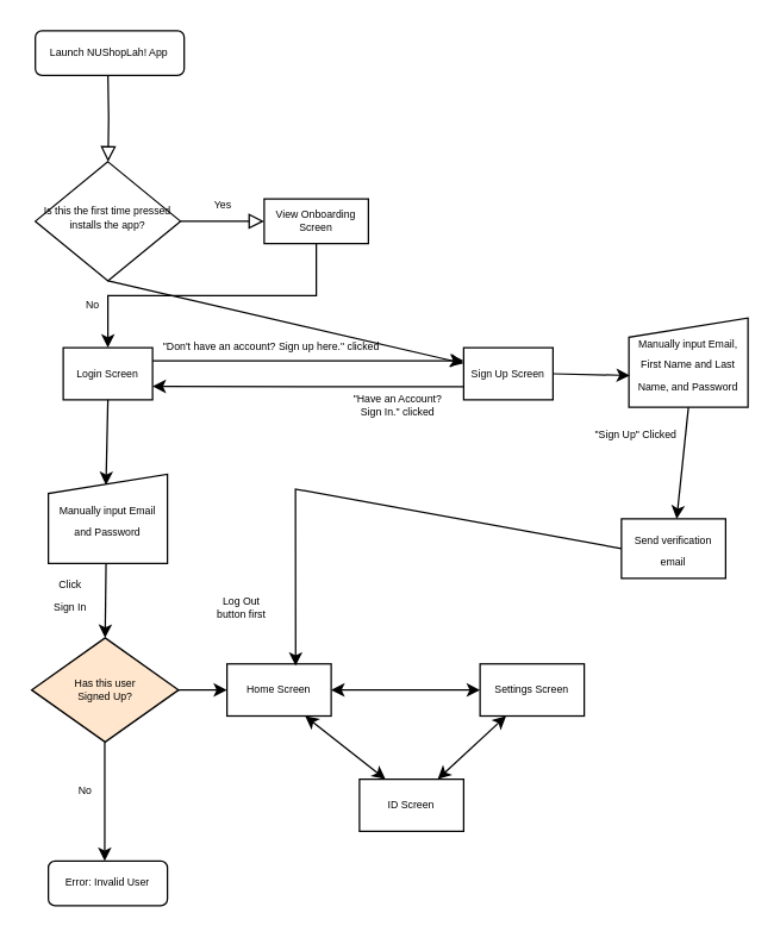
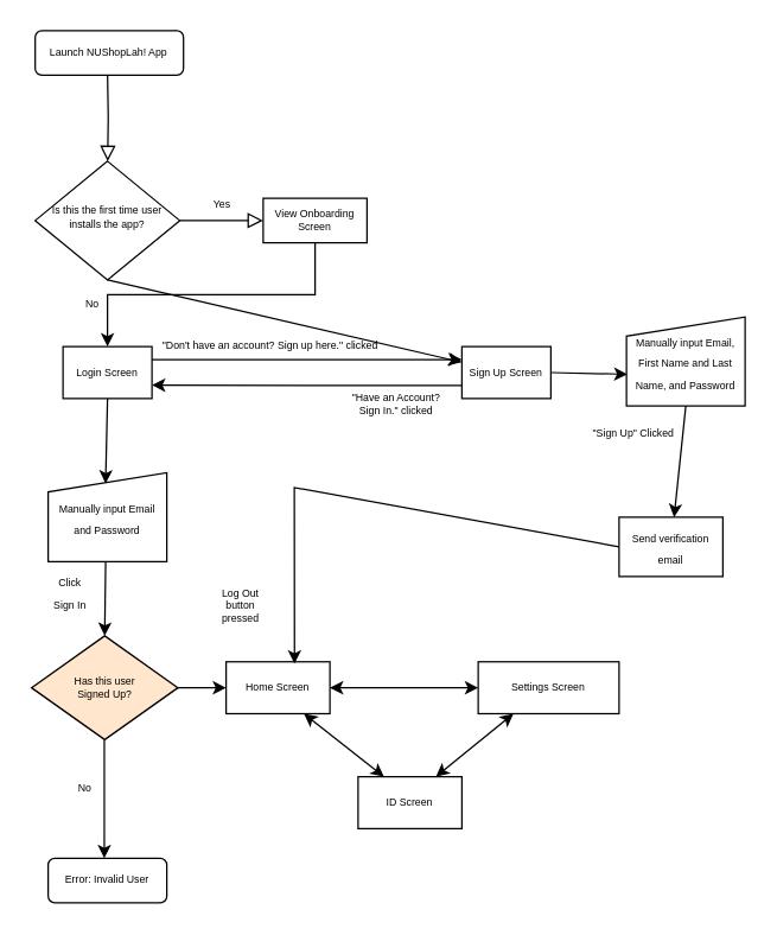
- <mxCell id="5" value="Is this the first time pressed installs the app?" style="rhombus;whiteSpace=wrap;html=1;shadow=0;fontFamily=Helvetica;fontSize=7;align=center;strokeWidth=1;spacing=6;spacingTop=-4;" vertex="1" parent="1"><mxGeometry x="23.25" y="108" width="97.5" height="80" as="geometry" /></mxCell>
+ <mxCell id="5" value="Is this the first time user installs the app?" style="rhombus;whiteSpace=wrap;html=1;shadow=0;fontFamily=Helvetica;fontSize=7;align=center;strokeWidth=1;spacing=6;spacingTop=-4;" vertex="1" parent="1"><mxGeometry x="23.25" y="108" width="97.5" height="80" as="geometry" /></mxCell>
- <mxCell id="18" value="Log Out button first" style="text;html=1;strokeColor=none;fillColor=none;align=center;verticalAlign=middle;whiteSpace=wrap;rounded=0;fontSize=7;" vertex="1" parent="1"><mxGeometry x="142" y="388" width="40" height="40" as="geometry" /></mxCell>
+ <mxCell id="18" value="Log Out button pressed" style="text;html=1;strokeColor=none;fillColor=none;align=center;verticalAlign=middle;whiteSpace=wrap;rounded=0;fontSize=7;" vertex="1" parent="1"><mxGeometry x="142" y="388" width="40" height="40" as="geometry" /></mxCell>
- <mxCell id="23" value="Settings Screen" style="rounded=0;whiteSpace=wrap;html=1;fontSize=7;" vertex="1" parent="1"><mxGeometry x="322" y="445.5" width="70" height="35" as="geometry" /></mxCell>
+ <mxCell id="23" value="Settings Screen" style="rounded=0;whiteSpace=wrap;html=1;fontSize=7;" vertex="1" parent="1"><mxGeometry x="322" y="445.5" width="95" height="35" as="geometry" /></mxCell>
